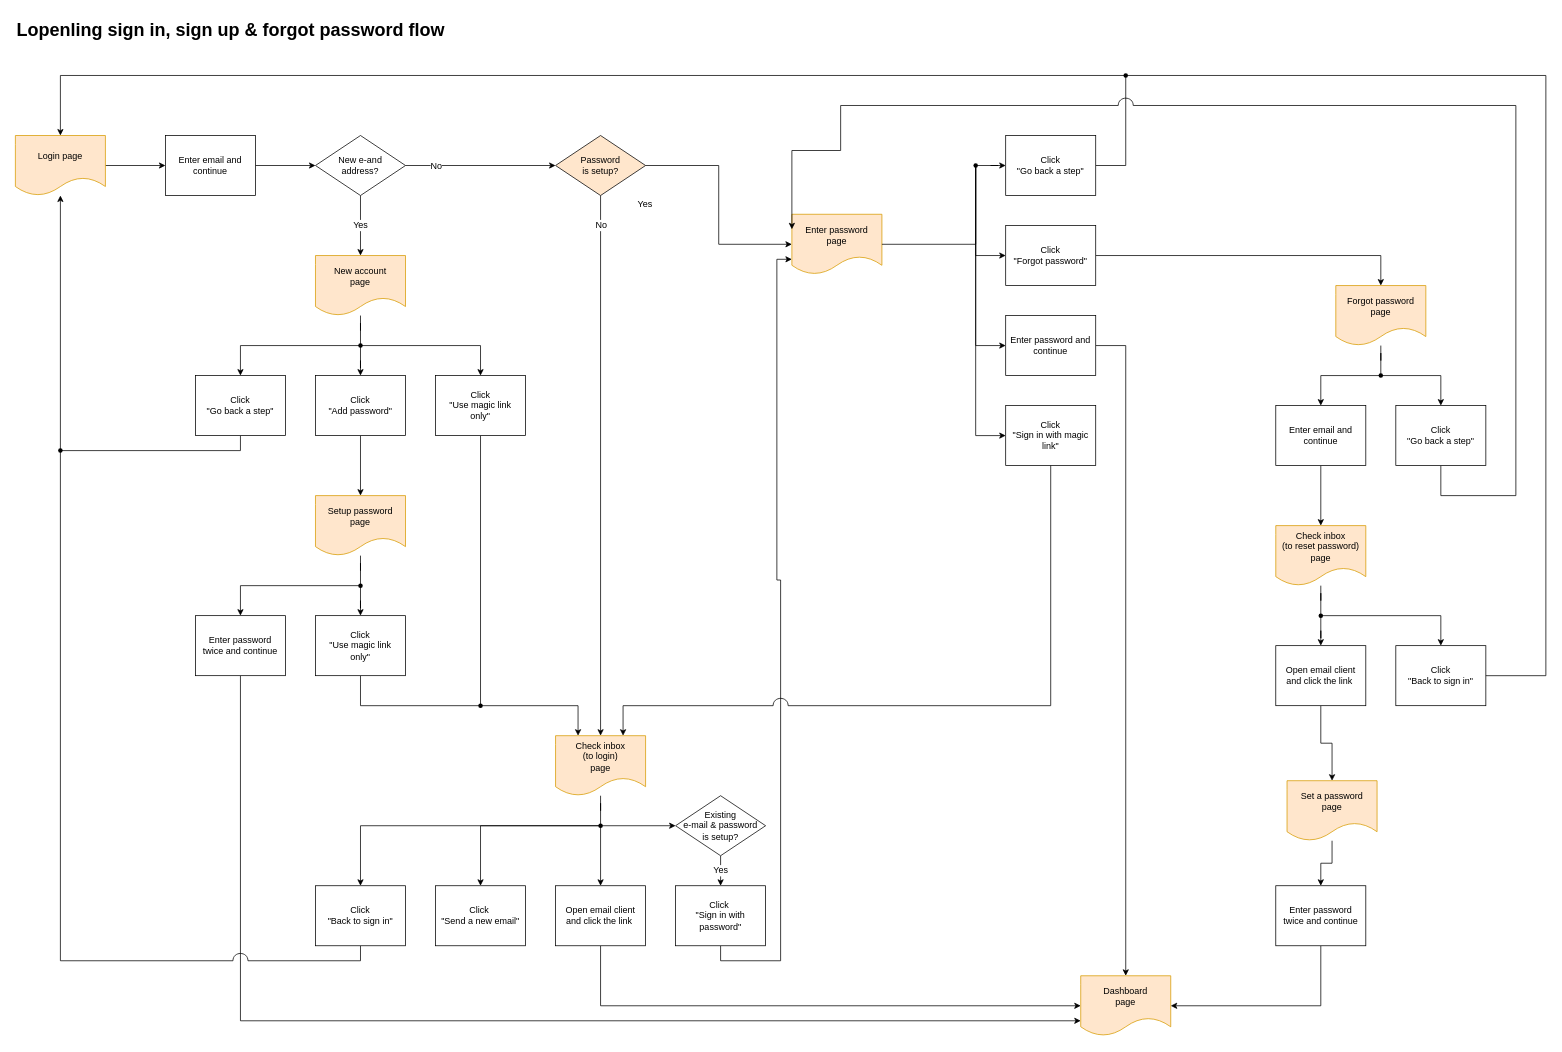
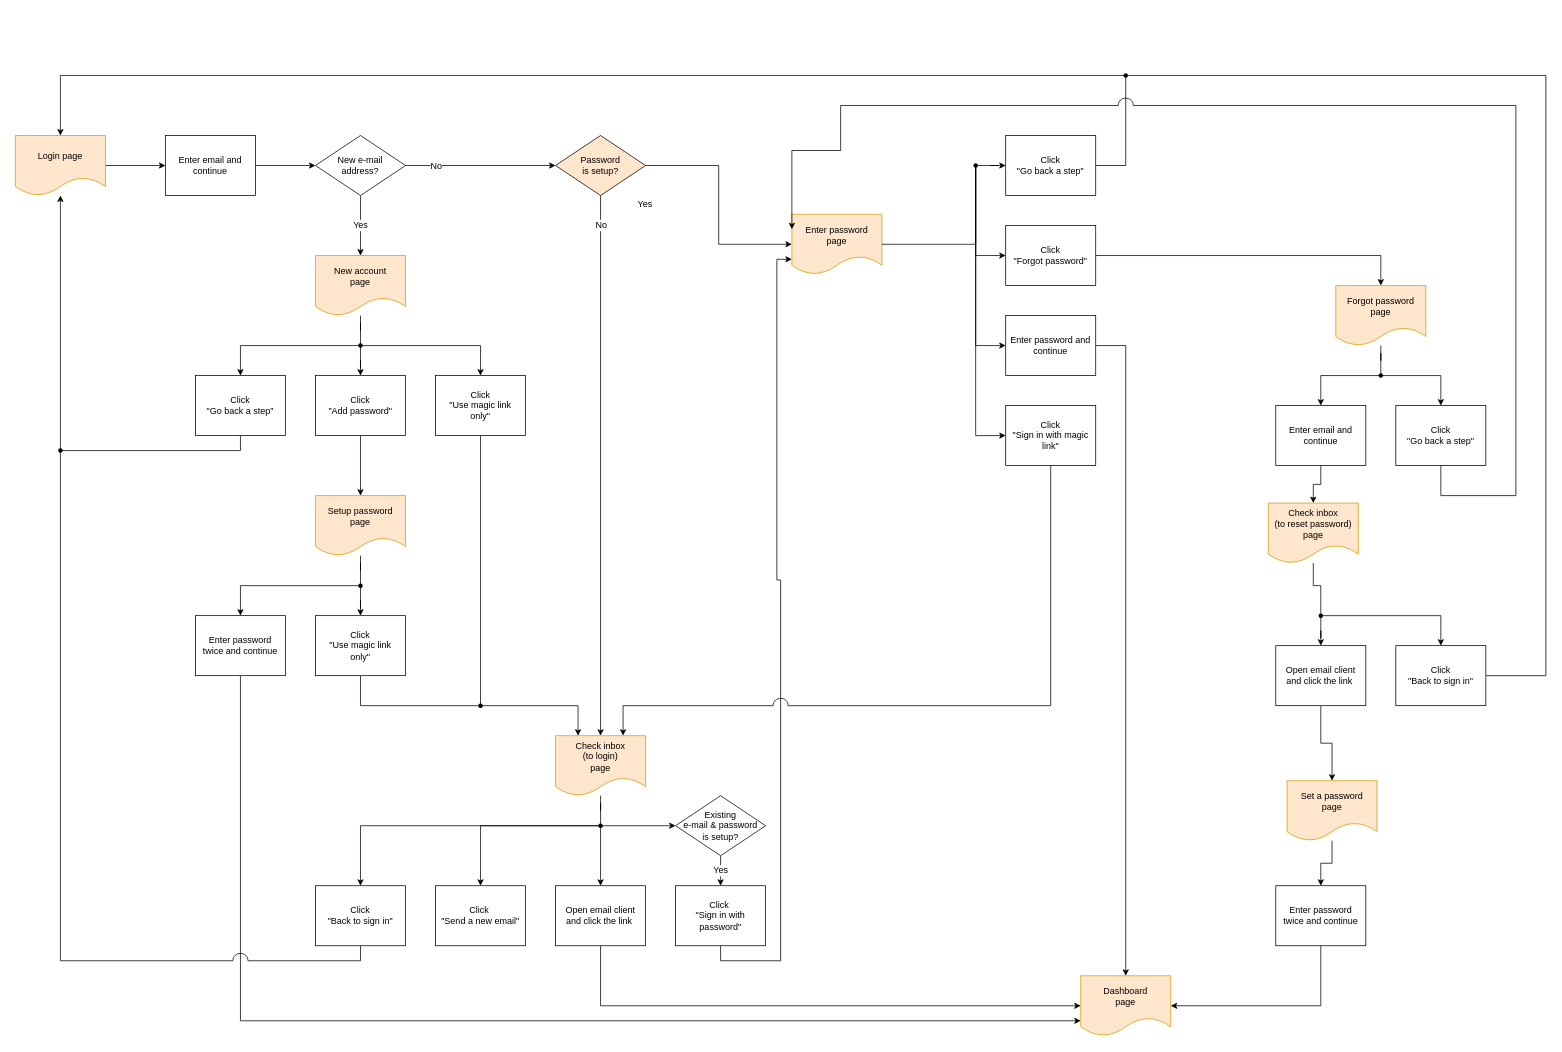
- <mxCell id="2" value="Lopenling sign in, sign up &amp;amp; forgot password flow" style="text;strokeColor=none;fillColor=none;html=1;fontSize=24;fontStyle=1;verticalAlign=middle;align=left;" parent="1" vertex="1"><mxGeometry x="20" y="20" width="800" height="40" as="geometry" /></mxCell>
- <mxCell id="8" value="New e-and &lt;br&gt;address?" style="rhombus;whiteSpace=wrap;html=1;rounded=0;" parent="1" vertex="1"><mxGeometry x="420" y="180" width="120" height="80" as="geometry" /></mxCell>
+ <mxCell id="8" value="New e-mail &lt;br&gt;address?" style="rhombus;whiteSpace=wrap;html=1;rounded=0;" parent="1" vertex="1"><mxGeometry x="420" y="180" width="120" height="80" as="geometry" /></mxCell>
- <mxCell id="86" value="Check inbox&lt;br&gt;(to reset password)&lt;br&gt;page" style="whiteSpace=wrap;html=1;rounded=1;shape=document;boundedLbl=1;fillColor=#ffe6cc;strokeColor=#d79b00;" parent="1" vertex="1"><mxGeometry x="1700" y="700" width="120" height="80" as="geometry" /></mxCell>
+ <mxCell id="86" value="Check inbox&lt;br&gt;(to reset password)&lt;br&gt;page" style="whiteSpace=wrap;html=1;rounded=1;shape=document;boundedLbl=1;fillColor=#ffe6cc;strokeColor=#d79b00;" parent="1" vertex="1"><mxGeometry x="1690" y="670" width="120" height="80" as="geometry" /></mxCell>
